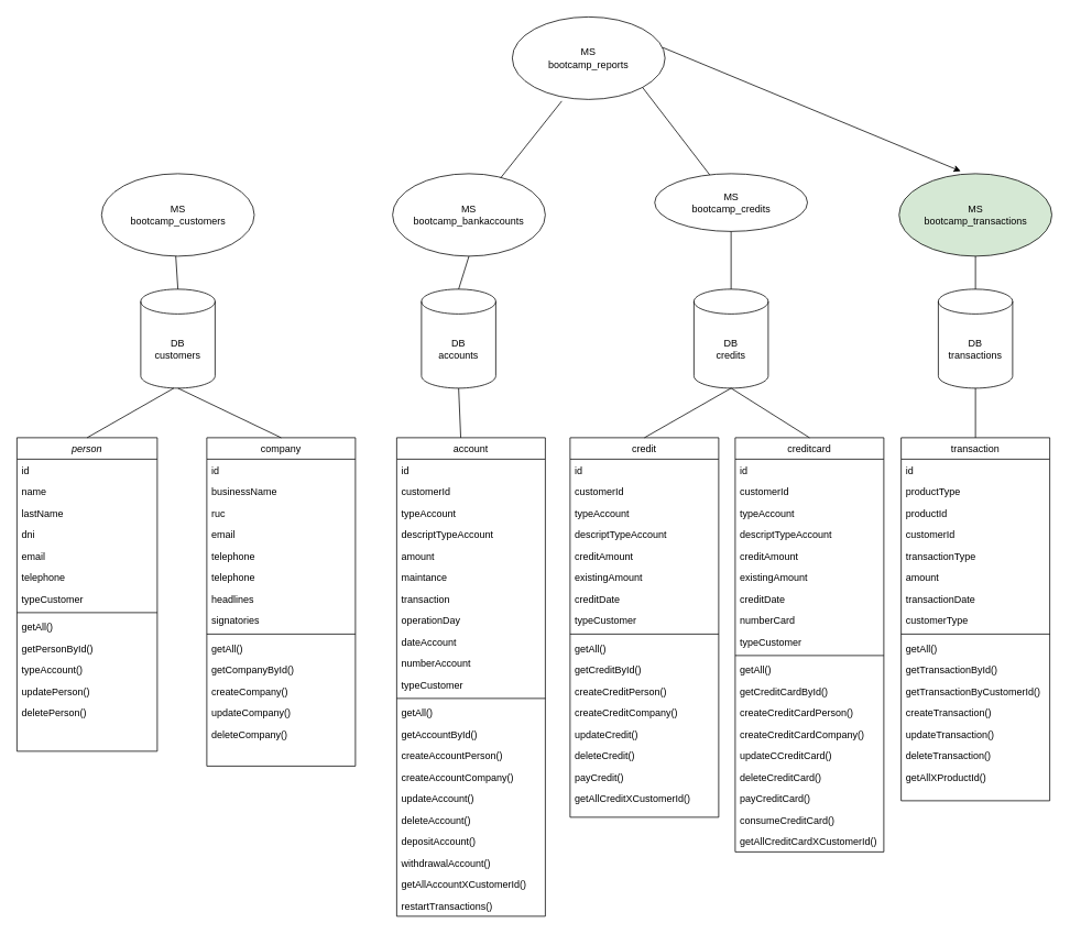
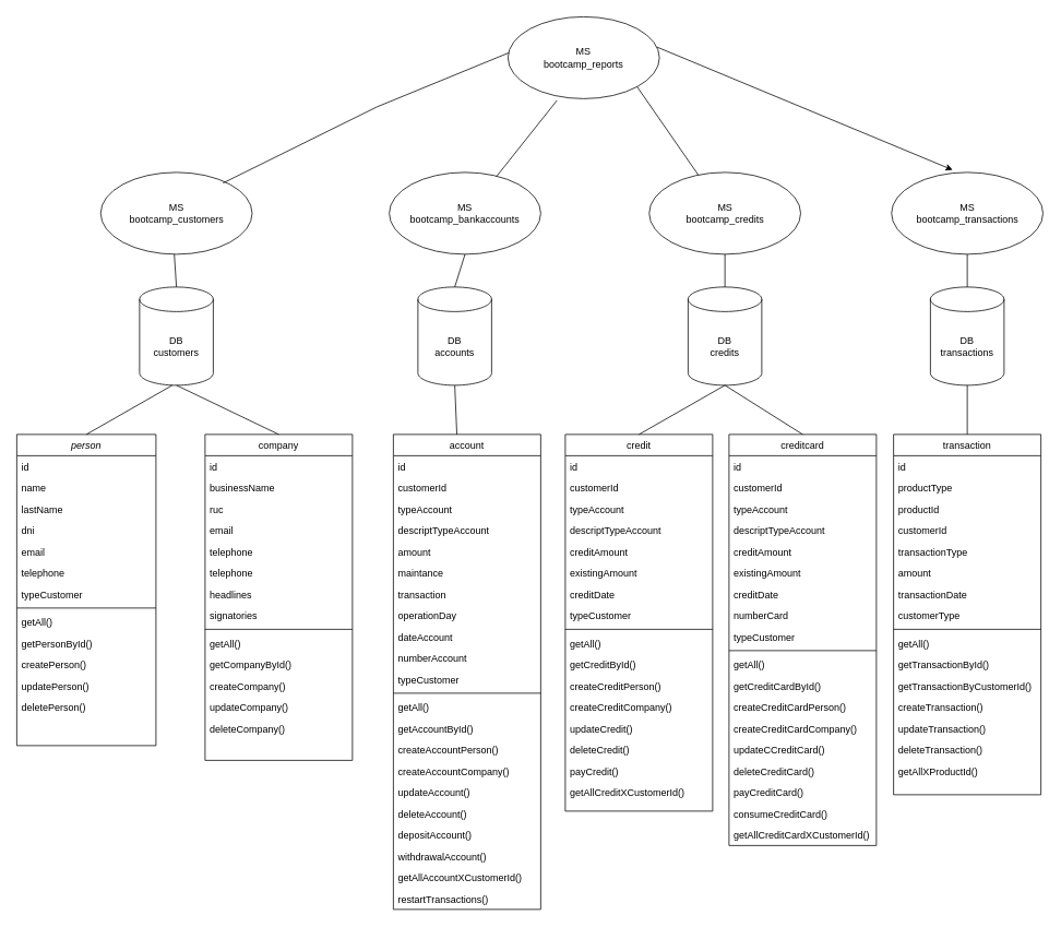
+ <mxCell id="128" value="" style="endArrow=none;html=1;rounded=0;entryX=0.005;entryY=0.44;entryDx=0;entryDy=0;entryPerimeter=0;exitX=0.808;exitY=0.13;exitDx=0;exitDy=0;exitPerimeter=0;" edge="1" parent="1" source="119" target="127"><mxGeometry width="50" height="50" relative="1" as="geometry"><mxPoint x="620" y="390" as="sourcePoint" /><mxPoint x="670" y="340" as="targetPoint" /><Array as="points"><mxPoint x="460" y="130" /></Array></mxGeometry></mxCell>
- <mxCell id="121" value="MS&lt;br&gt;bootcamp_credits" style="ellipse;whiteSpace=wrap;html=1;" parent="1" vertex="1"><mxGeometry x="792.5" y="210" width="185" height="70" as="geometry" /></mxCell>
+ <mxCell id="121" value="MS&lt;br&gt;bootcamp_credits" style="ellipse;whiteSpace=wrap;html=1;" parent="1" vertex="1"><mxGeometry x="792.5" y="210" width="185" height="100" as="geometry" /></mxCell>
- <mxCell id="122" value="MS&lt;br&gt;bootcamp_transactions" style="ellipse;whiteSpace=wrap;html=1;fillColor=#d5e8d4;" parent="1" vertex="1"><mxGeometry x="1088.5" y="210" width="185" height="100" as="geometry" /></mxCell>
+ <mxCell id="122" value="MS&lt;br&gt;bootcamp_transactions" style="ellipse;whiteSpace=wrap;html=1;" parent="1" vertex="1"><mxGeometry x="1088.5" y="210" width="185" height="100" as="geometry" /></mxCell>
- <mxCell id="13" value="typeAccount()" style="text;align=left;verticalAlign=top;spacingLeft=4;spacingRight=4;overflow=hidden;rotatable=0;points=[[0,0.5],[1,0.5]];portConstraint=eastwest;rounded=0;shadow=0;html=0;" parent="2" vertex="1"><mxGeometry y="268" width="170" height="26" as="geometry" /></mxCell>
+ <mxCell id="13" value="createPerson()" style="text;align=left;verticalAlign=top;spacingLeft=4;spacingRight=4;overflow=hidden;rotatable=0;points=[[0,0.5],[1,0.5]];portConstraint=eastwest;rounded=0;shadow=0;html=0;" parent="2" vertex="1"><mxGeometry y="268" width="170" height="26" as="geometry" /></mxCell>
